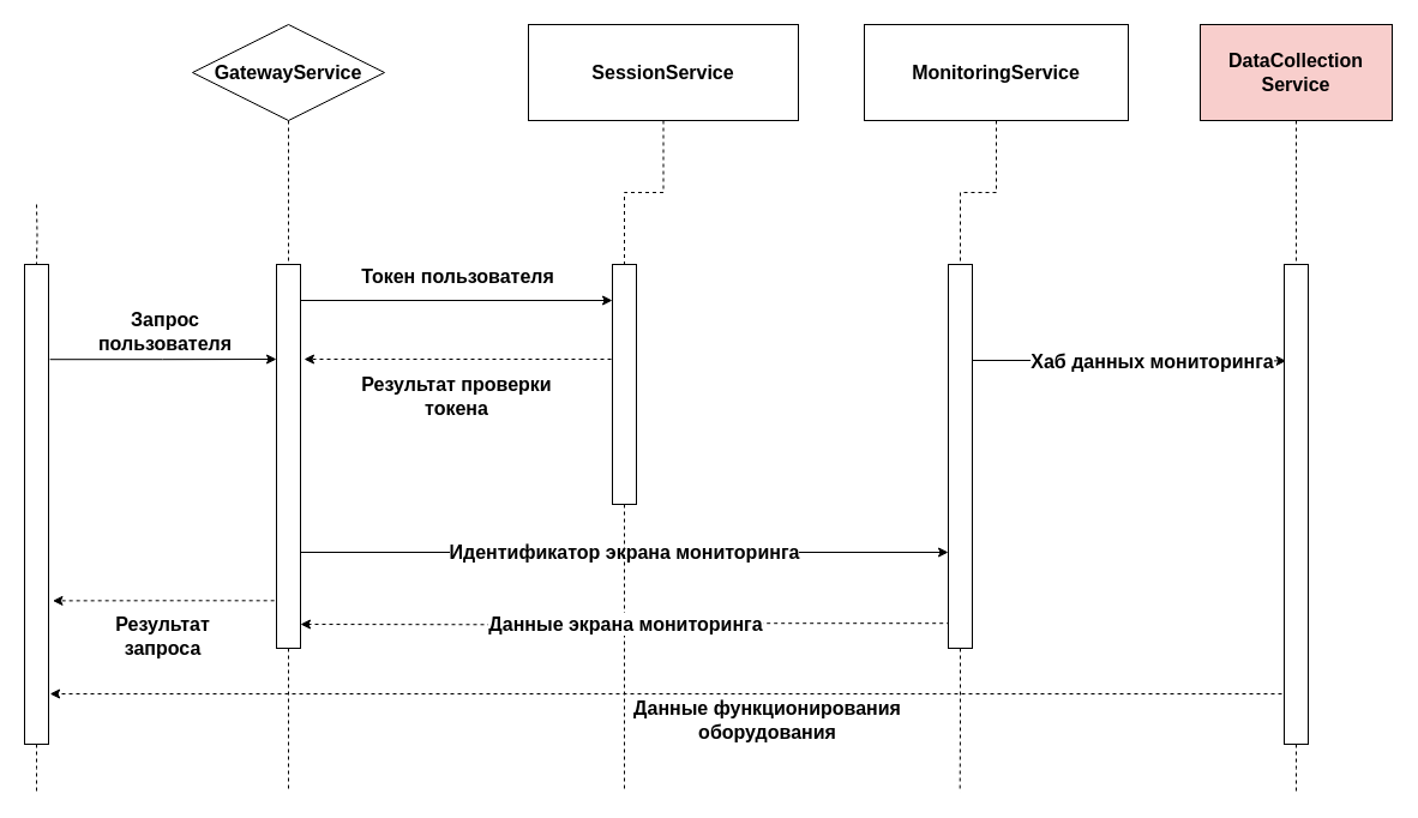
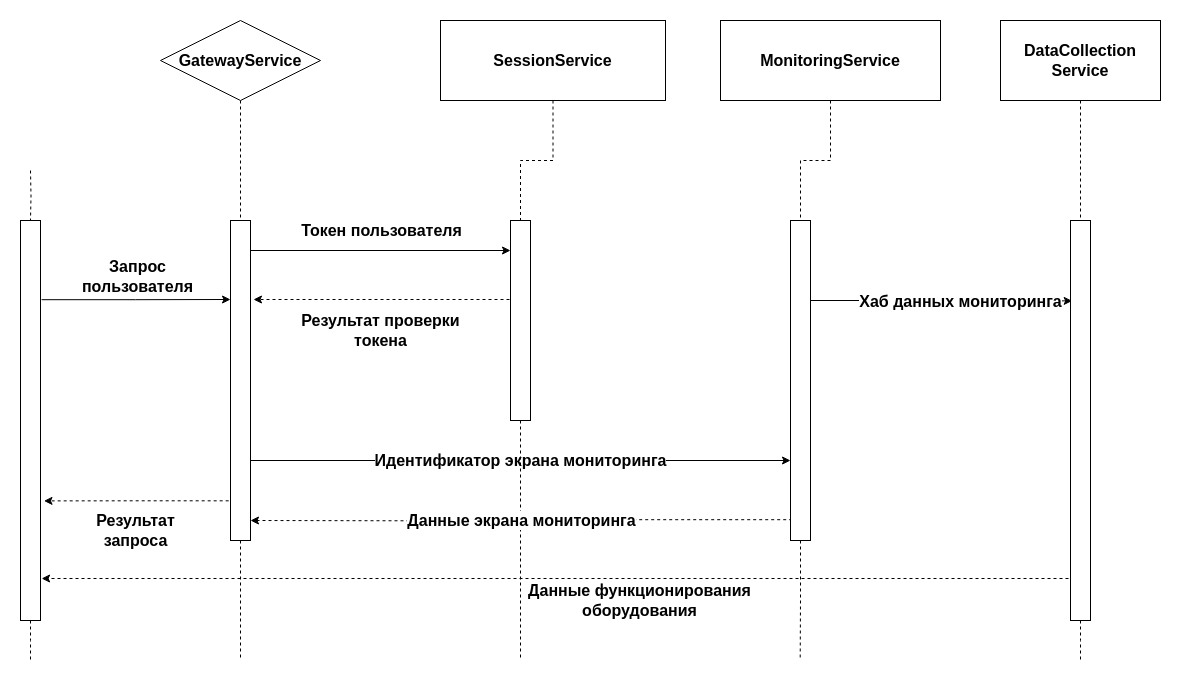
- <mxCell id="13" value="DataCollection&lt;br&gt;Service" style="rounded=0;whiteSpace=wrap;html=1;fontSize=16;fontStyle=1;fillColor=#f8cecc;" vertex="1" parent="1"><mxGeometry x="1000" y="20" width="160" height="80" as="geometry" /></mxCell>
+ <mxCell id="13" value="DataCollection&lt;br&gt;Service" style="rounded=0;whiteSpace=wrap;html=1;fontSize=16;fontStyle=1" vertex="1" parent="1"><mxGeometry x="1000" y="20" width="160" height="80" as="geometry" /></mxCell>
